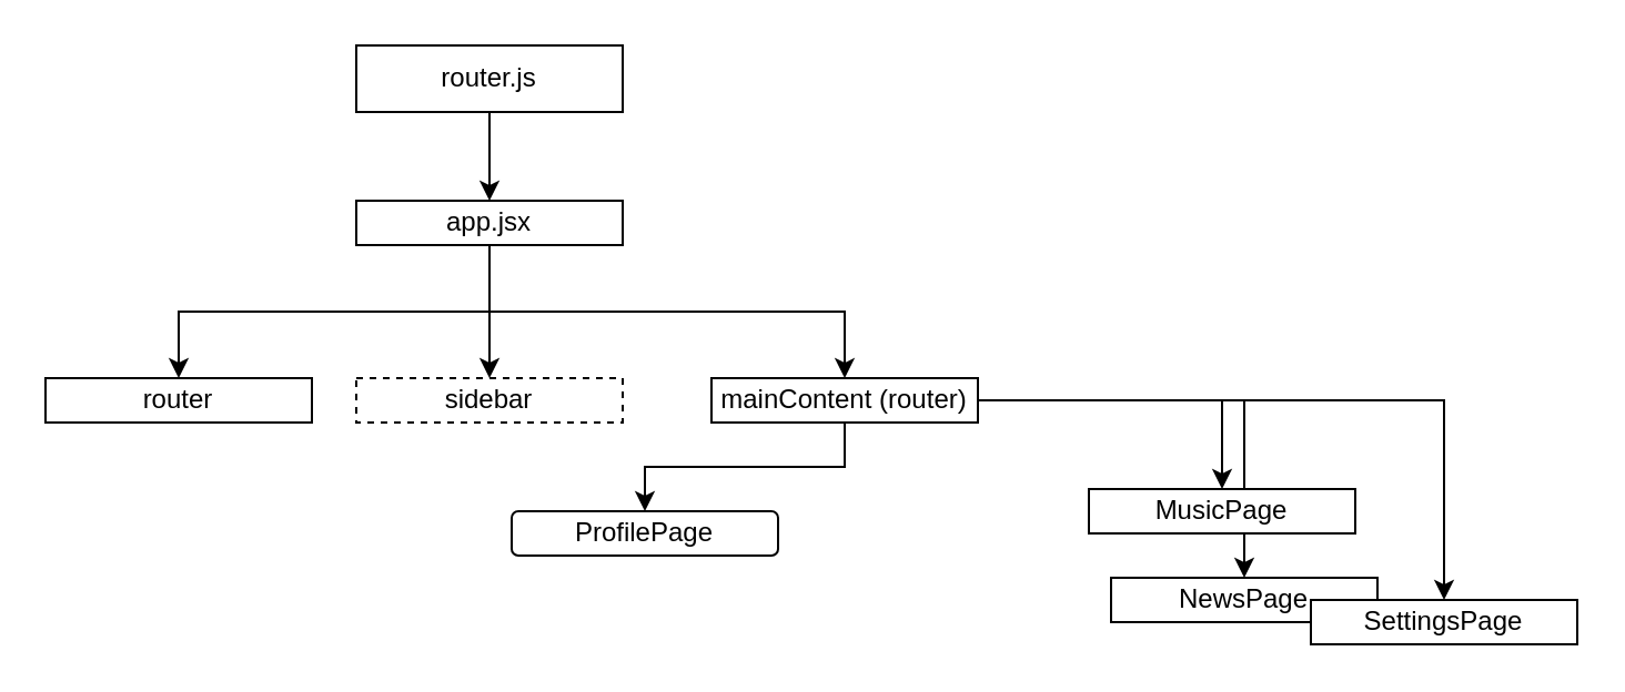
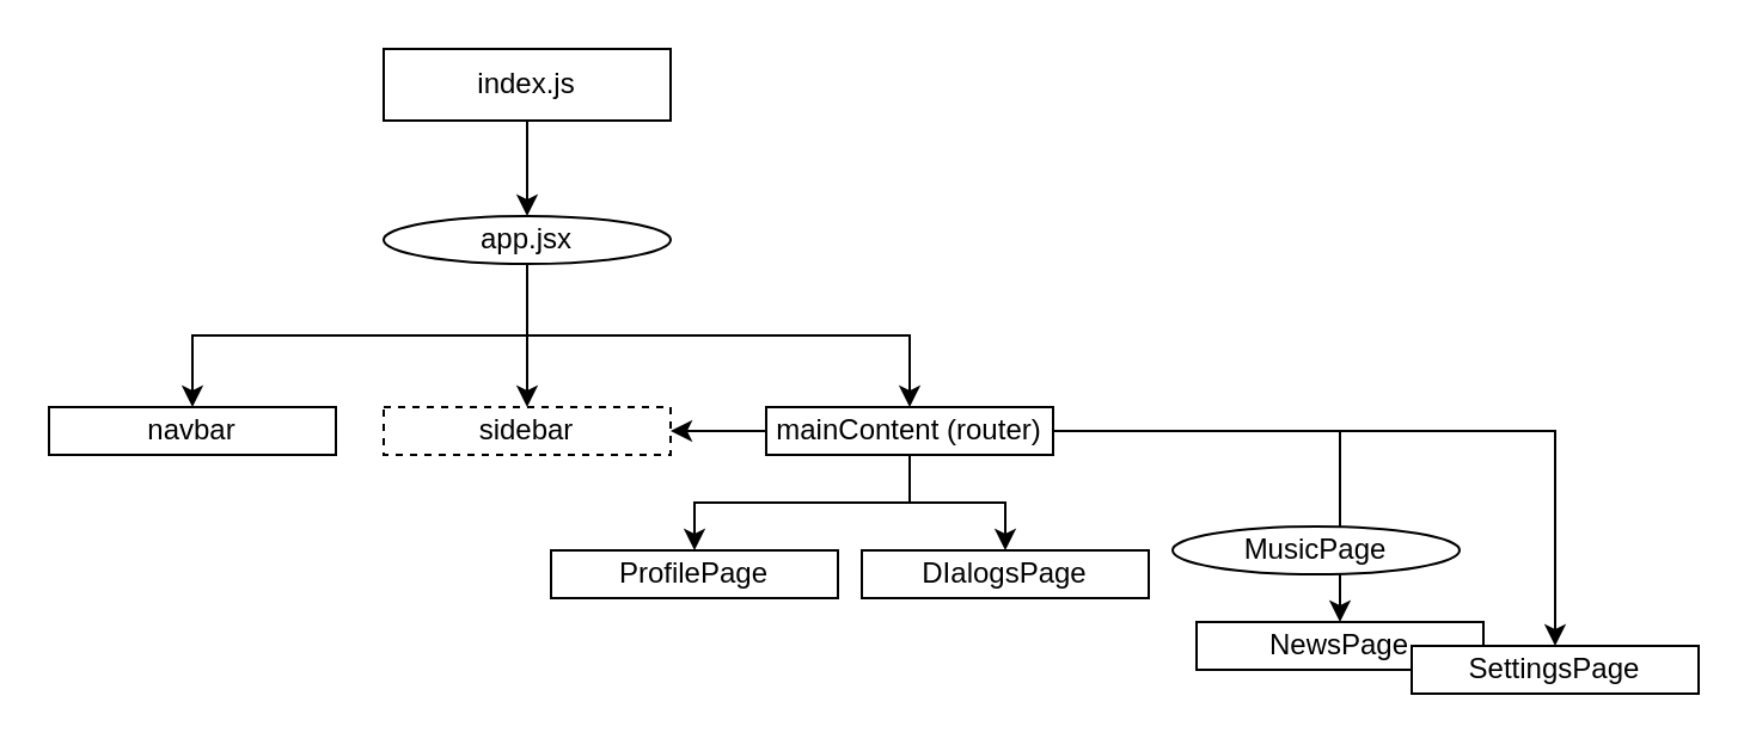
- <mxCell id="3" value="router.js" style="rounded=0;whiteSpace=wrap;html=1;" vertex="1" parent="1"><mxGeometry x="160" y="20" width="120" height="30" as="geometry" /></mxCell>
+ <mxCell id="3" value="index.js" style="rounded=0;whiteSpace=wrap;html=1;" vertex="1" parent="1"><mxGeometry x="160" y="20" width="120" height="30" as="geometry" /></mxCell>
- <mxCell id="7" value="app.jsx" style="rounded=0;whiteSpace=wrap;html=1;" vertex="1" parent="1"><mxGeometry x="160" y="90" width="120" height="20" as="geometry" /></mxCell>
+ <mxCell id="7" value="app.jsx" style="ellipse;whiteSpace=wrap;html=1;" vertex="1" parent="1"><mxGeometry x="160" y="90" width="120" height="20" as="geometry" /></mxCell>
- <mxCell id="8" value="router" style="rounded=0;whiteSpace=wrap;html=1;" vertex="1" parent="1"><mxGeometry x="20" y="170" width="120" height="20" as="geometry" /></mxCell>
+ <mxCell id="8" value="navbar" style="rounded=0;whiteSpace=wrap;html=1;" vertex="1" parent="1"><mxGeometry x="20" y="170" width="120" height="20" as="geometry" /></mxCell>
- <mxCell id="12" style="edgeStyle=orthogonalEdgeStyle;rounded=0;orthogonalLoop=1;jettySize=auto;html=1;entryX=0.5;entryY=0;entryDx=0;entryDy=0;" edge="1" parent="1" source="15" target="18"><mxGeometry relative="1" as="geometry" /></mxCell>
+ <mxCell id="12" style="edgeStyle=orthogonalEdgeStyle;rounded=0;orthogonalLoop=1;jettySize=auto;html=1;" edge="1" parent="1" source="15" target="9"><mxGeometry relative="1" as="geometry" /></mxCell>
+ <mxCell id="11" style="edgeStyle=orthogonalEdgeStyle;rounded=0;orthogonalLoop=1;jettySize=auto;html=1;" edge="1" parent="1" source="15" target="17"><mxGeometry relative="1" as="geometry" /></mxCell>
- <mxCell id="18" value="MusicPage" style="rounded=0;whiteSpace=wrap;html=1;" vertex="1" parent="1"><mxGeometry x="490" y="220" width="120" height="20" as="geometry" /></mxCell>
+ <mxCell id="18" value="MusicPage" style="ellipse;whiteSpace=wrap;html=1;" vertex="1" parent="1"><mxGeometry x="490" y="220" width="120" height="20" as="geometry" /></mxCell>
- <mxCell id="16" value="ProfilePage" style="whiteSpace=wrap;html=1;rounded=1;" vertex="1" parent="1"><mxGeometry x="230" y="230" width="120" height="20" as="geometry" /></mxCell>
+ <mxCell id="16" value="ProfilePage" style="rounded=0;whiteSpace=wrap;html=1;" vertex="1" parent="1"><mxGeometry x="230" y="230" width="120" height="20" as="geometry" /></mxCell>
+ <mxCell id="17" value="DIalogsPage" style="rounded=0;whiteSpace=wrap;html=1;" vertex="1" parent="1"><mxGeometry x="360" y="230" width="120" height="20" as="geometry" /></mxCell>
